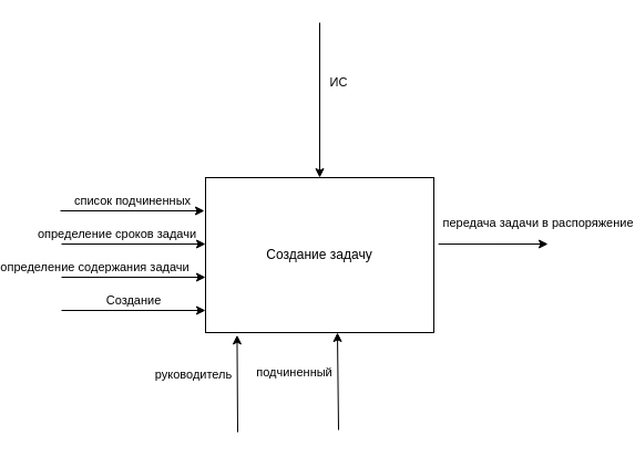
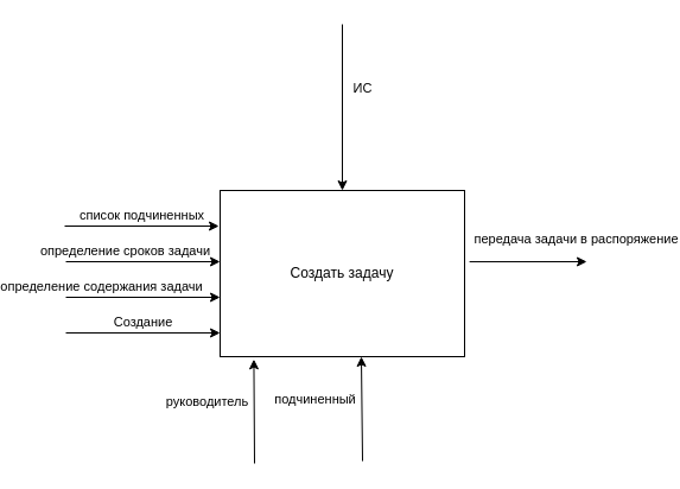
- <mxCell id="2" value="Создание задачу" style="rounded=0;whiteSpace=wrap;html=1;" vertex="1" parent="1"><mxGeometry x="151" y="160" width="206" height="140" as="geometry" /></mxCell>
+ <mxCell id="2" value="Создать задачу" style="rounded=0;whiteSpace=wrap;html=1;" vertex="1" parent="1"><mxGeometry x="151" y="160" width="206" height="140" as="geometry" /></mxCell>
